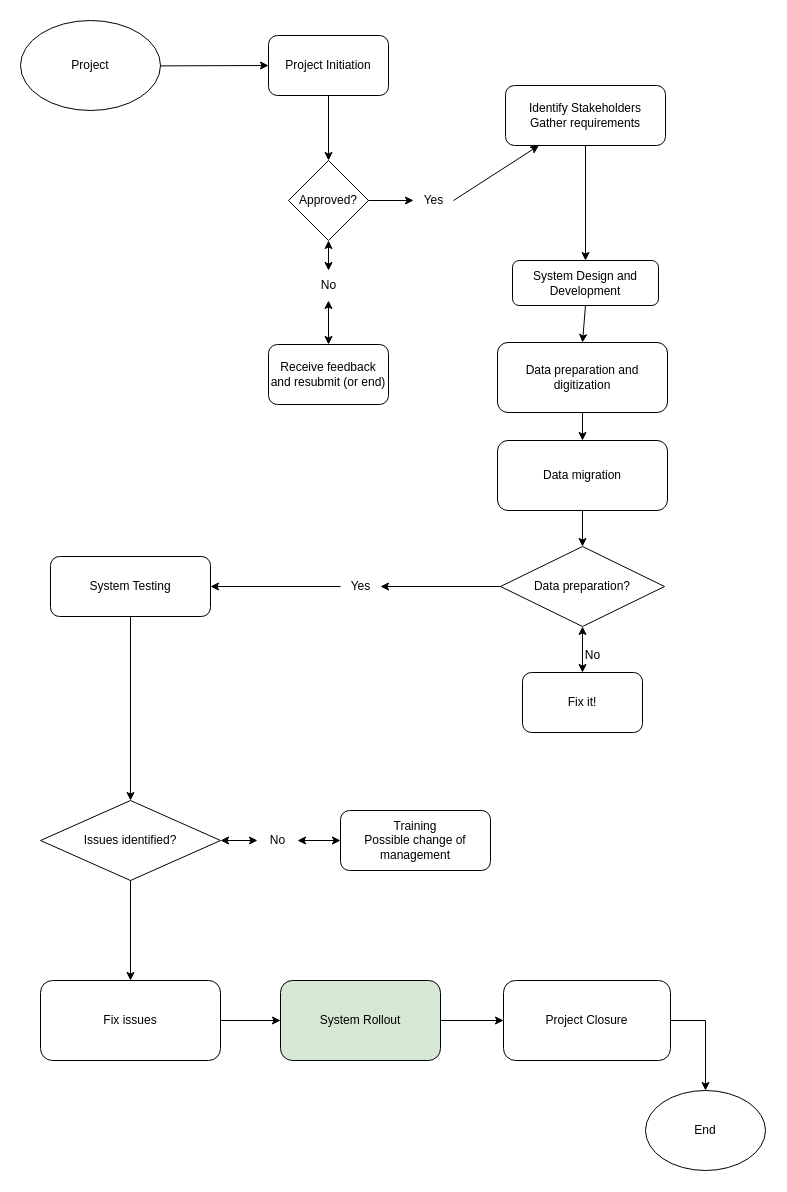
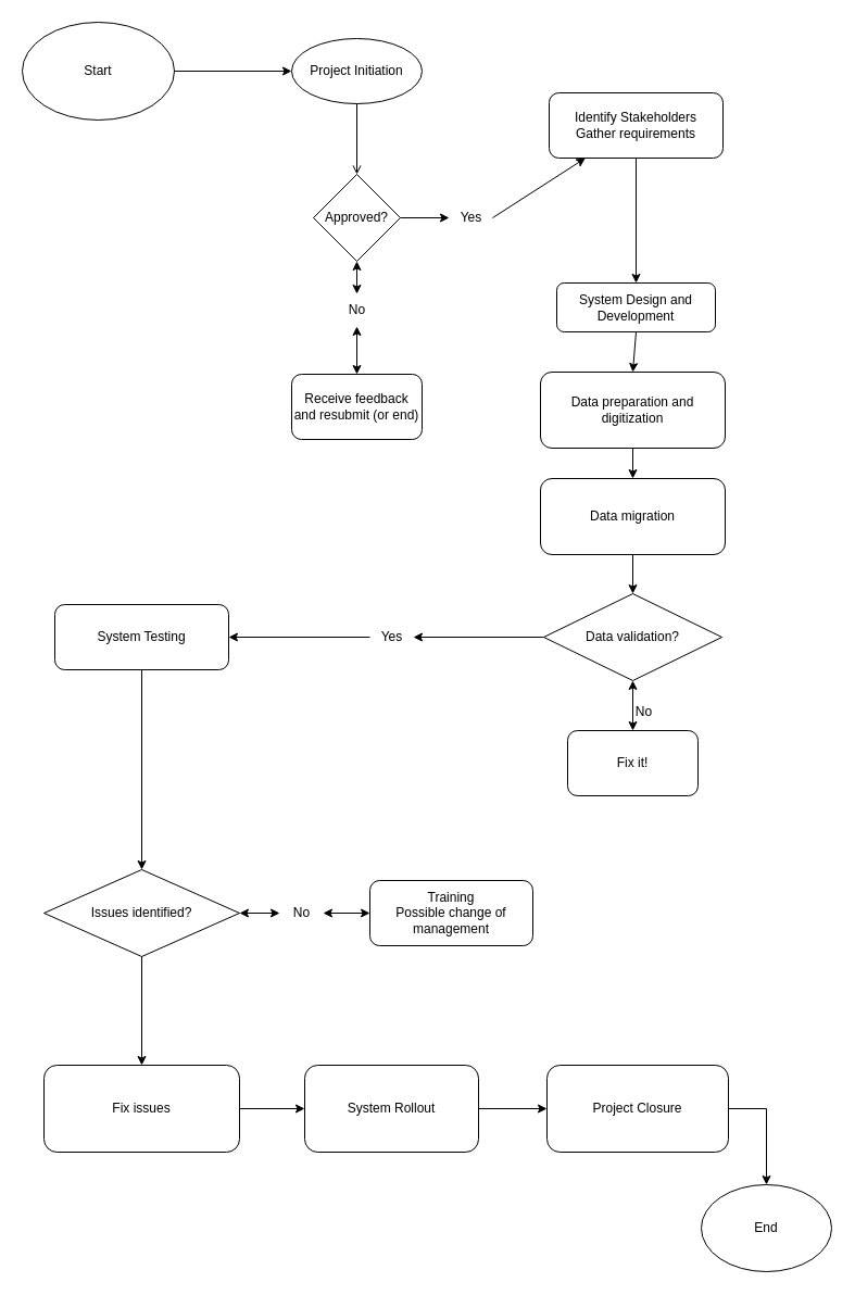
- <mxCell id="4" value="Project" style="ellipse;whiteSpace=wrap;html=1;" vertex="1" parent="1"><mxGeometry x="20" y="20" width="140" height="90" as="geometry" /></mxCell>
+ <mxCell id="4" value="Start" style="ellipse;whiteSpace=wrap;html=1;" vertex="1" parent="1"><mxGeometry x="20" y="20" width="140" height="90" as="geometry" /></mxCell>
- <mxCell id="15" value="Project Initiation" style="rounded=1;whiteSpace=wrap;html=1;" vertex="1" parent="1"><mxGeometry x="268" y="35" width="120" height="60" as="geometry" /></mxCell>
+ <mxCell id="15" value="Project Initiation" style="ellipse;whiteSpace=wrap;html=1;" vertex="1" parent="1"><mxGeometry x="268" y="35" width="120" height="60" as="geometry" /></mxCell>
- <mxCell id="17" value="" style="endArrow=classic;html=1;rounded=0;exitX=0.5;exitY=1;exitDx=0;exitDy=0;entryX=0.5;entryY=0;entryDx=0;entryDy=0;" edge="1" parent="1" source="15" target="16"><mxGeometry width="50" height="50" relative="1" as="geometry"><mxPoint x="390" y="320" as="sourcePoint" /><mxPoint x="440" y="270" as="targetPoint" /></mxGeometry></mxCell>
+ <mxCell id="17" value="" style="endArrow=open;html=1;rounded=0;exitX=0.5;exitY=1;exitDx=0;exitDy=0;entryX=0.5;entryY=0;entryDx=0;entryDy=0;" edge="1" parent="1" source="15" target="16"><mxGeometry width="50" height="50" relative="1" as="geometry"><mxPoint x="390" y="320" as="sourcePoint" /><mxPoint x="440" y="270" as="targetPoint" /></mxGeometry></mxCell>
- <mxCell id="14" value="Data preparation?" style="rhombus;whiteSpace=wrap;html=1;" vertex="1" parent="1"><mxGeometry x="500" y="546" width="164" height="80" as="geometry" /></mxCell>
+ <mxCell id="14" value="Data validation?" style="rhombus;whiteSpace=wrap;html=1;" vertex="1" parent="1"><mxGeometry x="500" y="546" width="164" height="80" as="geometry" /></mxCell>
- <mxCell id="30" value="System Rollout" style="rounded=1;whiteSpace=wrap;html=1;fillColor=#d5e8d4;" vertex="1" parent="1"><mxGeometry x="280" y="980" width="160" height="80" as="geometry" /></mxCell>
+ <mxCell id="30" value="System Rollout" style="rounded=1;whiteSpace=wrap;html=1;" vertex="1" parent="1"><mxGeometry x="280" y="980" width="160" height="80" as="geometry" /></mxCell>
